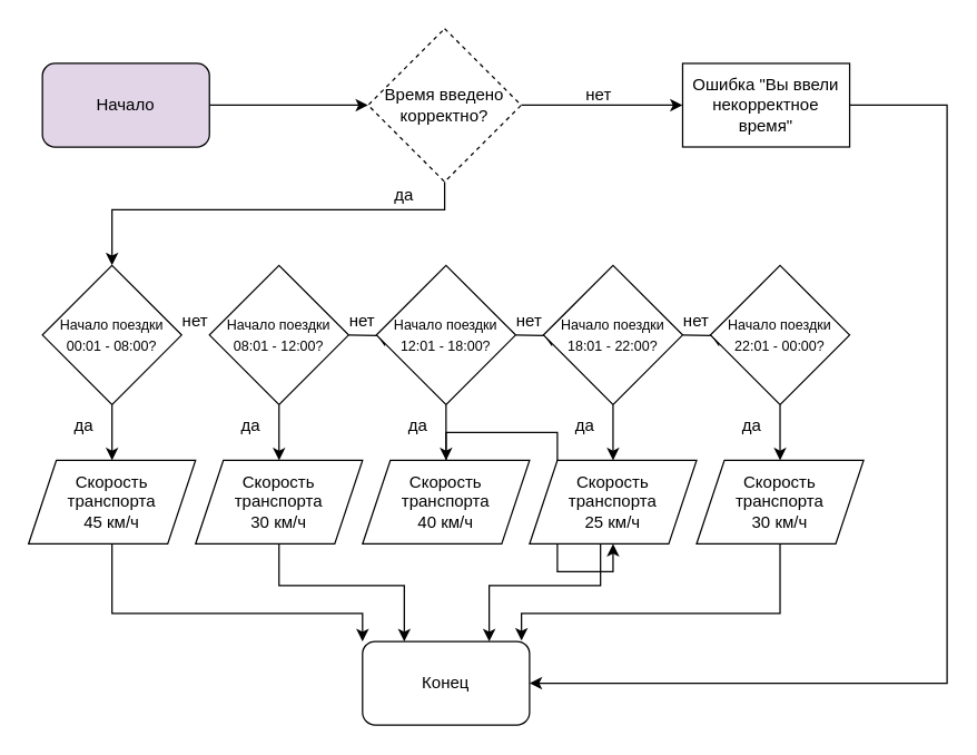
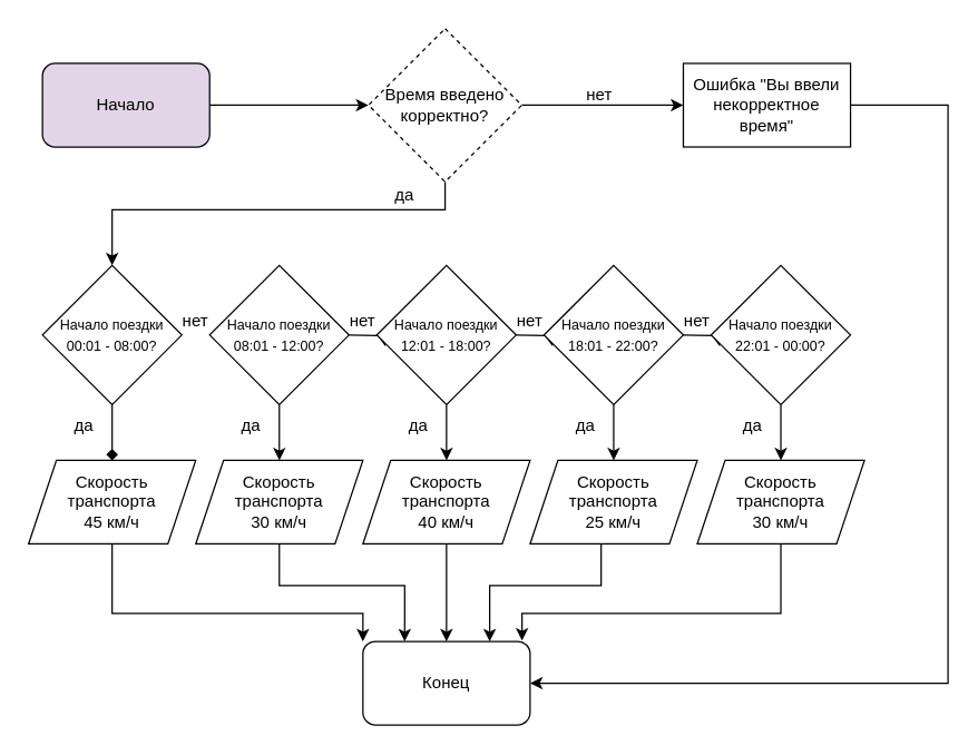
- <mxCell id="17" value="" style="edgeStyle=orthogonalEdgeStyle;rounded=0;orthogonalLoop=1;jettySize=auto;html=1;" parent="1" source="18" target="23" edge="1"><mxGeometry relative="1" as="geometry" /></mxCell>
+ <mxCell id="17" value="" style="edgeStyle=orthogonalEdgeStyle;rounded=0;orthogonalLoop=1;jettySize=auto;html=1;" parent="1" source="18" target="36" edge="1"><mxGeometry relative="1" as="geometry" /></mxCell>
- <mxCell id="4" value="" style="edgeStyle=orthogonalEdgeStyle;rounded=0;orthogonalLoop=1;jettySize=auto;html=1;" parent="1" source="5" target="11" edge="1"><mxGeometry relative="1" as="geometry" /></mxCell>
+ <mxCell id="4" value="" style="edgeStyle=orthogonalEdgeStyle;rounded=0;orthogonalLoop=1;jettySize=auto;html=1;endArrow=diamond;" parent="1" source="5" target="11" edge="1"><mxGeometry relative="1" as="geometry" /></mxCell>
